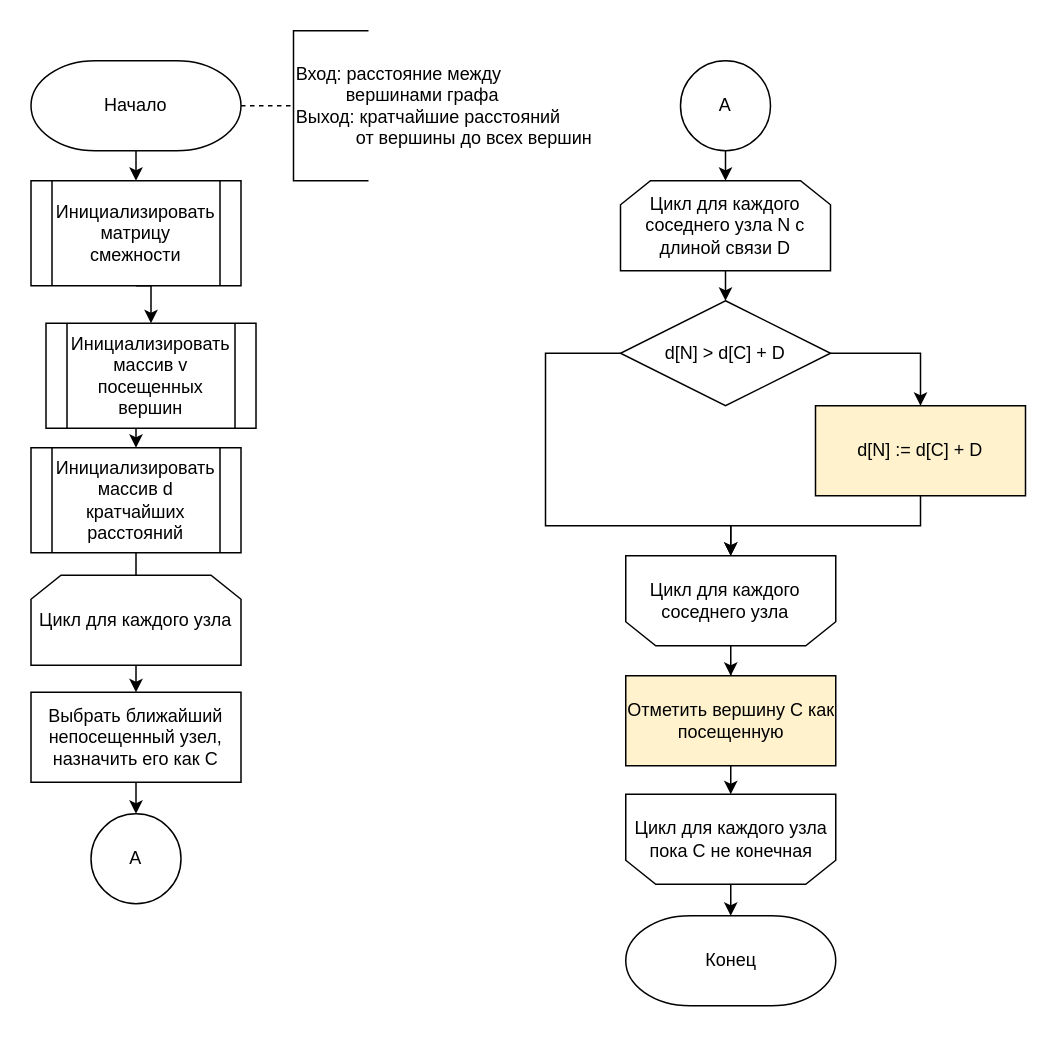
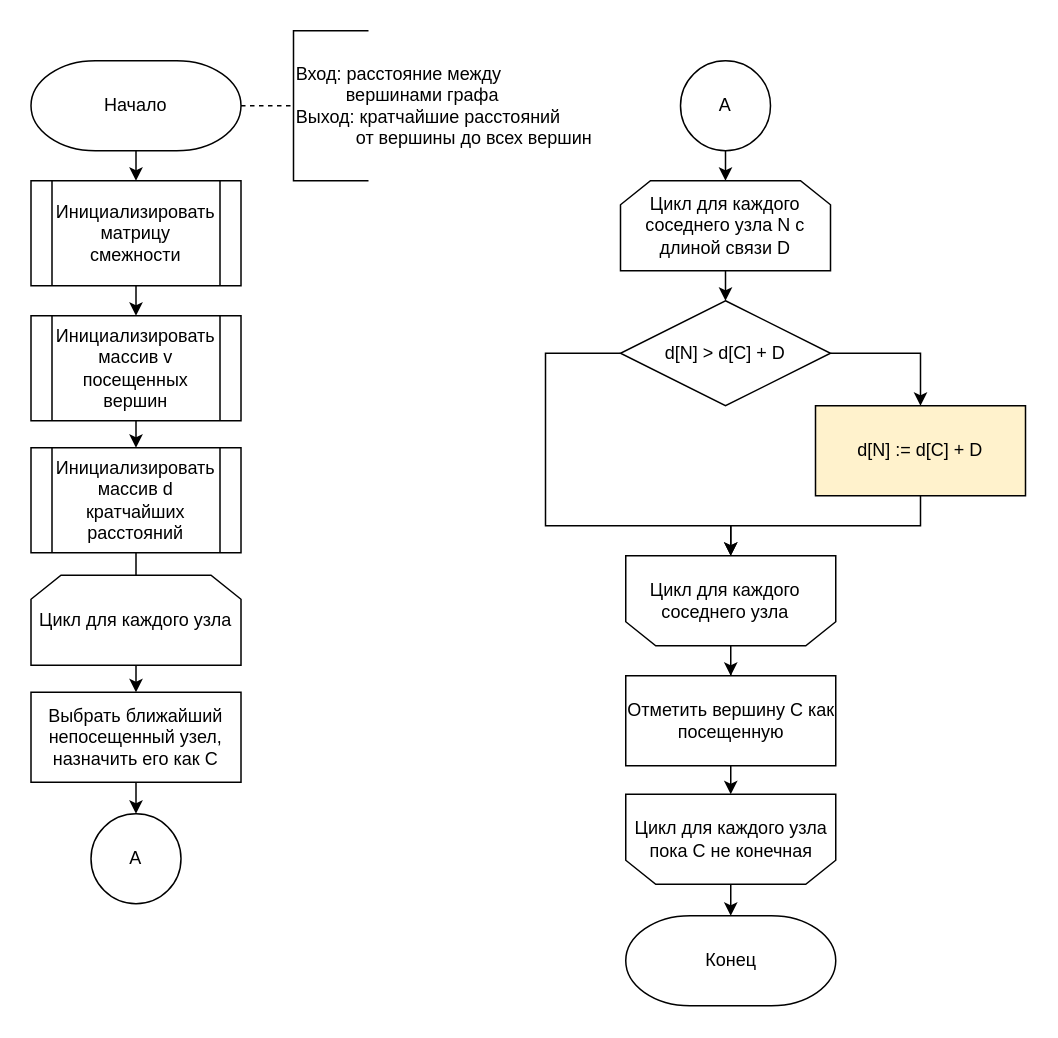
- <mxCell id="9" value="Инициализировать массив v посещенных вершин" style="shape=process;whiteSpace=wrap;html=1;backgroundOutline=1;" vertex="1" parent="1"><mxGeometry x="30" y="215" width="140" height="70" as="geometry" /></mxCell>
+ <mxCell id="9" value="Инициализировать массив v посещенных вершин" style="shape=process;whiteSpace=wrap;html=1;backgroundOutline=1;" vertex="1" parent="1"><mxGeometry x="20" y="210" width="140" height="70" as="geometry" /></mxCell>
- <mxCell id="21" value="Отметить вершину С как посещенную" style="rounded=0;whiteSpace=wrap;html=1;strokeWidth=1;fillColor=#fff2cc;" vertex="1" parent="1"><mxGeometry x="416.5" y="450" width="140" height="60" as="geometry" /></mxCell>
+ <mxCell id="21" value="Отметить вершину С как посещенную" style="rounded=0;whiteSpace=wrap;html=1;strokeWidth=1;" vertex="1" parent="1"><mxGeometry x="416.5" y="450" width="140" height="60" as="geometry" /></mxCell>
